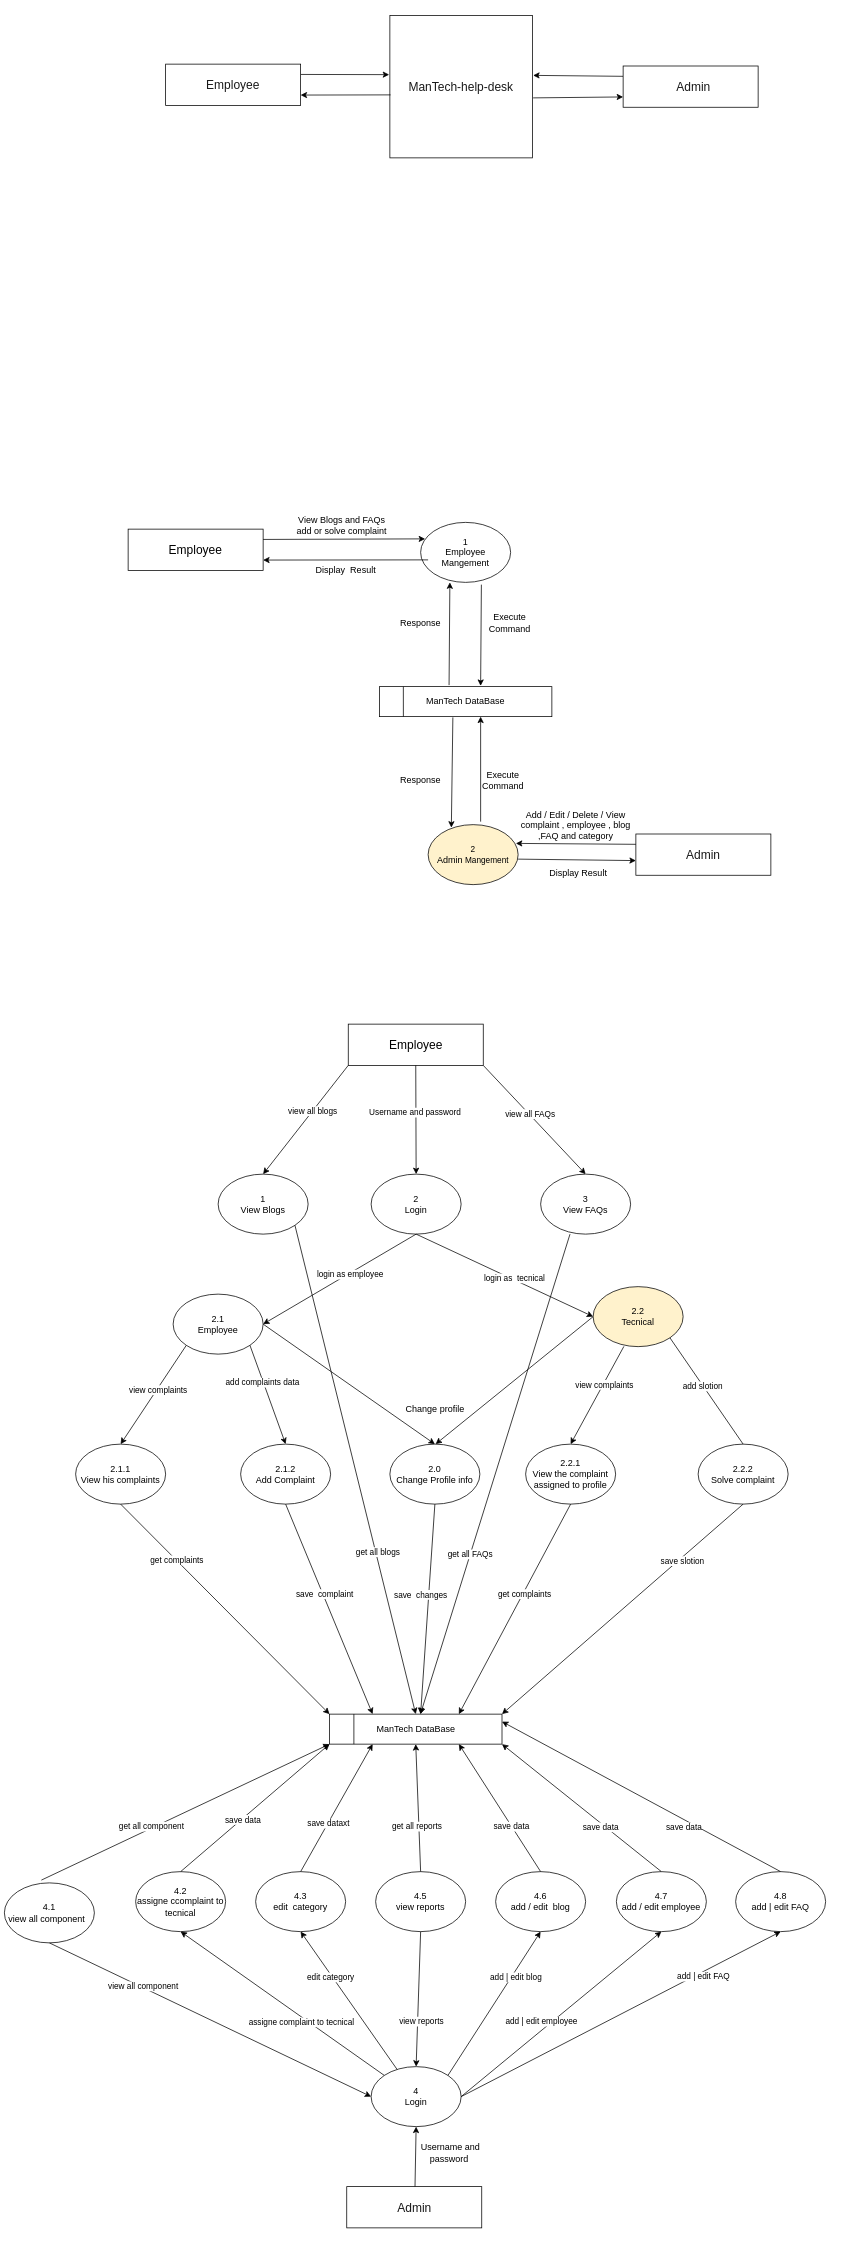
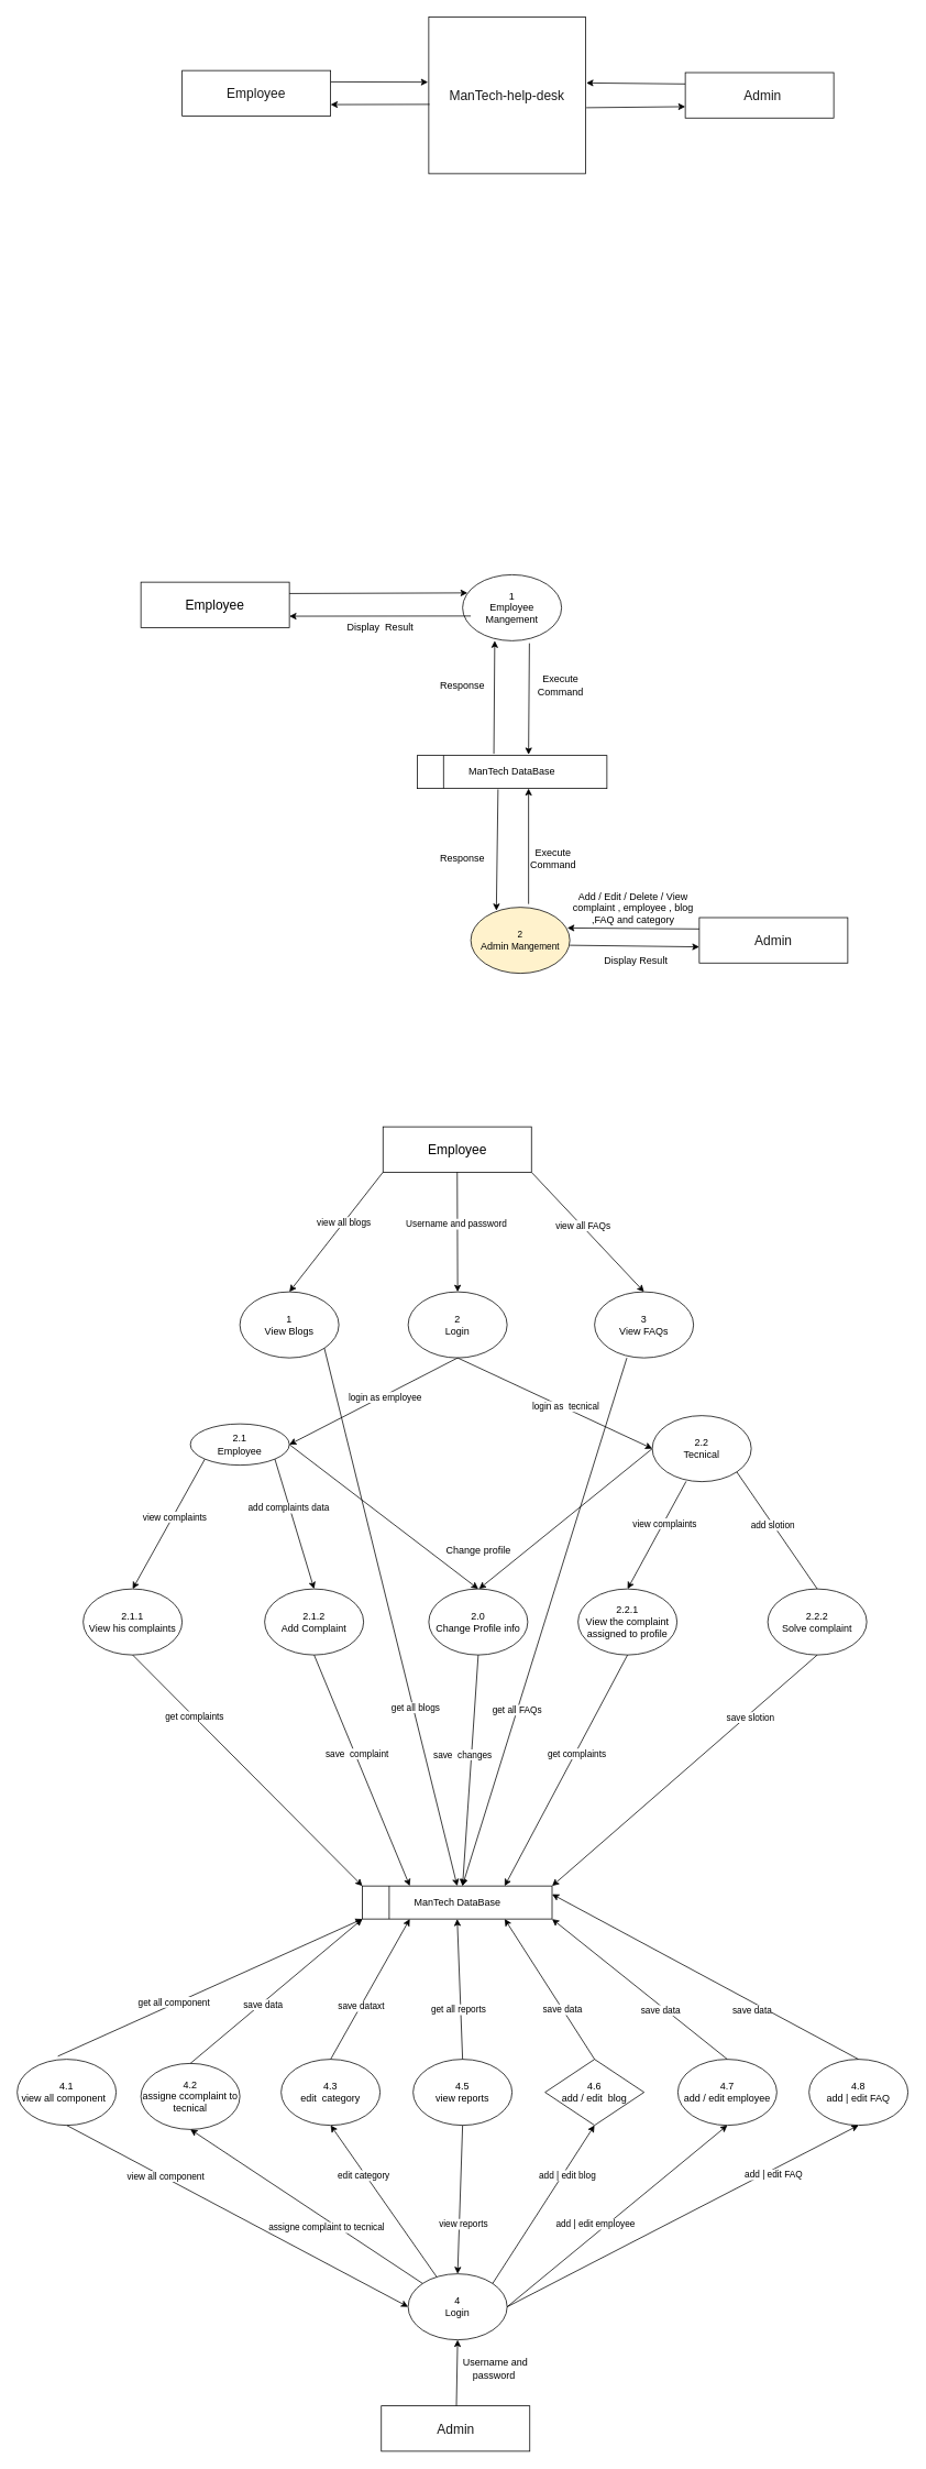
- <mxCell id="29" value="View Blogs and FAQs&lt;br&gt;add or solve&amp;nbsp;complaint" style="text;html=1;strokeColor=none;fillColor=none;align=center;verticalAlign=middle;whiteSpace=wrap;rounded=0;" parent="1" vertex="1"><mxGeometry x="360" y="675" width="190" height="50" as="geometry" /></mxCell>
- <mxCell id="40" value="2.2&lt;br&gt;Tecnical" style="ellipse;whiteSpace=wrap;html=1;fillColor=#fff2cc;" vertex="1" parent="1"><mxGeometry x="790" y="1715" width="120" height="80" as="geometry" /></mxCell>
+ <mxCell id="40" value="2.2&lt;br&gt;Tecnical" style="ellipse;whiteSpace=wrap;html=1;fillColor=#FFFFFF;" vertex="1" parent="1"><mxGeometry x="790" y="1715" width="120" height="80" as="geometry" /></mxCell>
- <mxCell id="39" value="2.1&lt;br&gt;Employee" style="ellipse;whiteSpace=wrap;html=1;fillColor=#FFFFFF;" vertex="1" parent="1"><mxGeometry x="230" y="1725" width="120" height="80" as="geometry" /></mxCell>
+ <mxCell id="39" value="2.1&lt;br&gt;Employee" style="ellipse;whiteSpace=wrap;html=1;fillColor=#FFFFFF;" vertex="1" parent="1"><mxGeometry x="230" y="1725" width="120" height="50" as="geometry" /></mxCell>
- <mxCell id="54" value="4.2&lt;br&gt;assigne ccomplaint to tecnical" style="ellipse;whiteSpace=wrap;html=1;fillColor=#FFFFFF;" vertex="1" parent="1"><mxGeometry x="180" y="2495" width="120" height="80" as="geometry" /></mxCell>
+ <mxCell id="54" value="4.2&lt;br&gt;assigne ccomplaint to tecnical" style="ellipse;whiteSpace=wrap;html=1;fillColor=#FFFFFF;" vertex="1" parent="1"><mxGeometry x="170" y="2500" width="120" height="80" as="geometry" /></mxCell>
- <mxCell id="51" value="4.6&lt;br&gt;add / edit&amp;nbsp; blog" style="ellipse;whiteSpace=wrap;html=1;fillColor=#FFFFFF;" vertex="1" parent="1"><mxGeometry x="660" y="2495" width="120" height="80" as="geometry" /></mxCell>
+ <mxCell id="51" value="4.6&lt;br&gt;add / edit&amp;nbsp; blog" style="rhombus;whiteSpace=wrap;html=1;fillColor=#FFFFFF;" vertex="1" parent="1"><mxGeometry x="660" y="2495" width="120" height="80" as="geometry" /></mxCell>
- <mxCell id="49" value="4.1&lt;br&gt;view all component&amp;nbsp;&amp;nbsp;" style="ellipse;whiteSpace=wrap;html=1;fillColor=#FFFFFF;" vertex="1" parent="1"><mxGeometry x="5" y="2510" width="120" height="80" as="geometry" /></mxCell>
+ <mxCell id="49" value="4.1&lt;br&gt;view all component&amp;nbsp;&amp;nbsp;" style="ellipse;whiteSpace=wrap;html=1;fillColor=#FFFFFF;" vertex="1" parent="1"><mxGeometry x="20" y="2495" width="120" height="80" as="geometry" /></mxCell>
